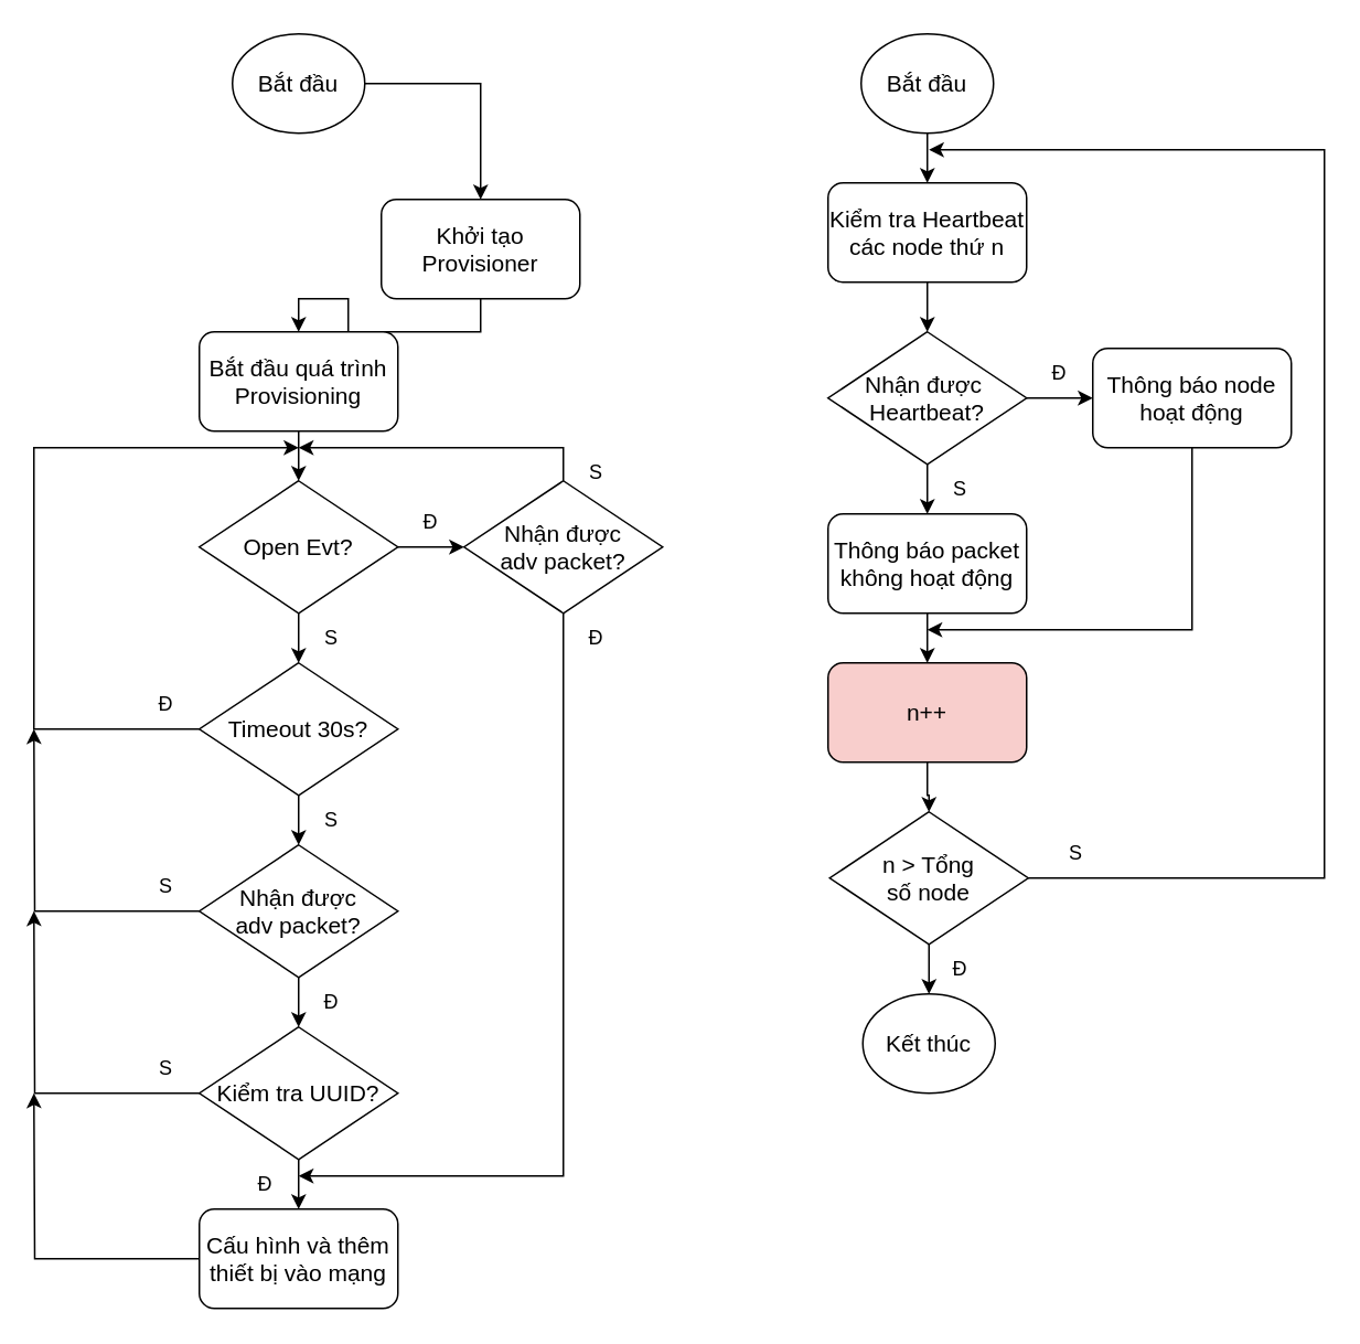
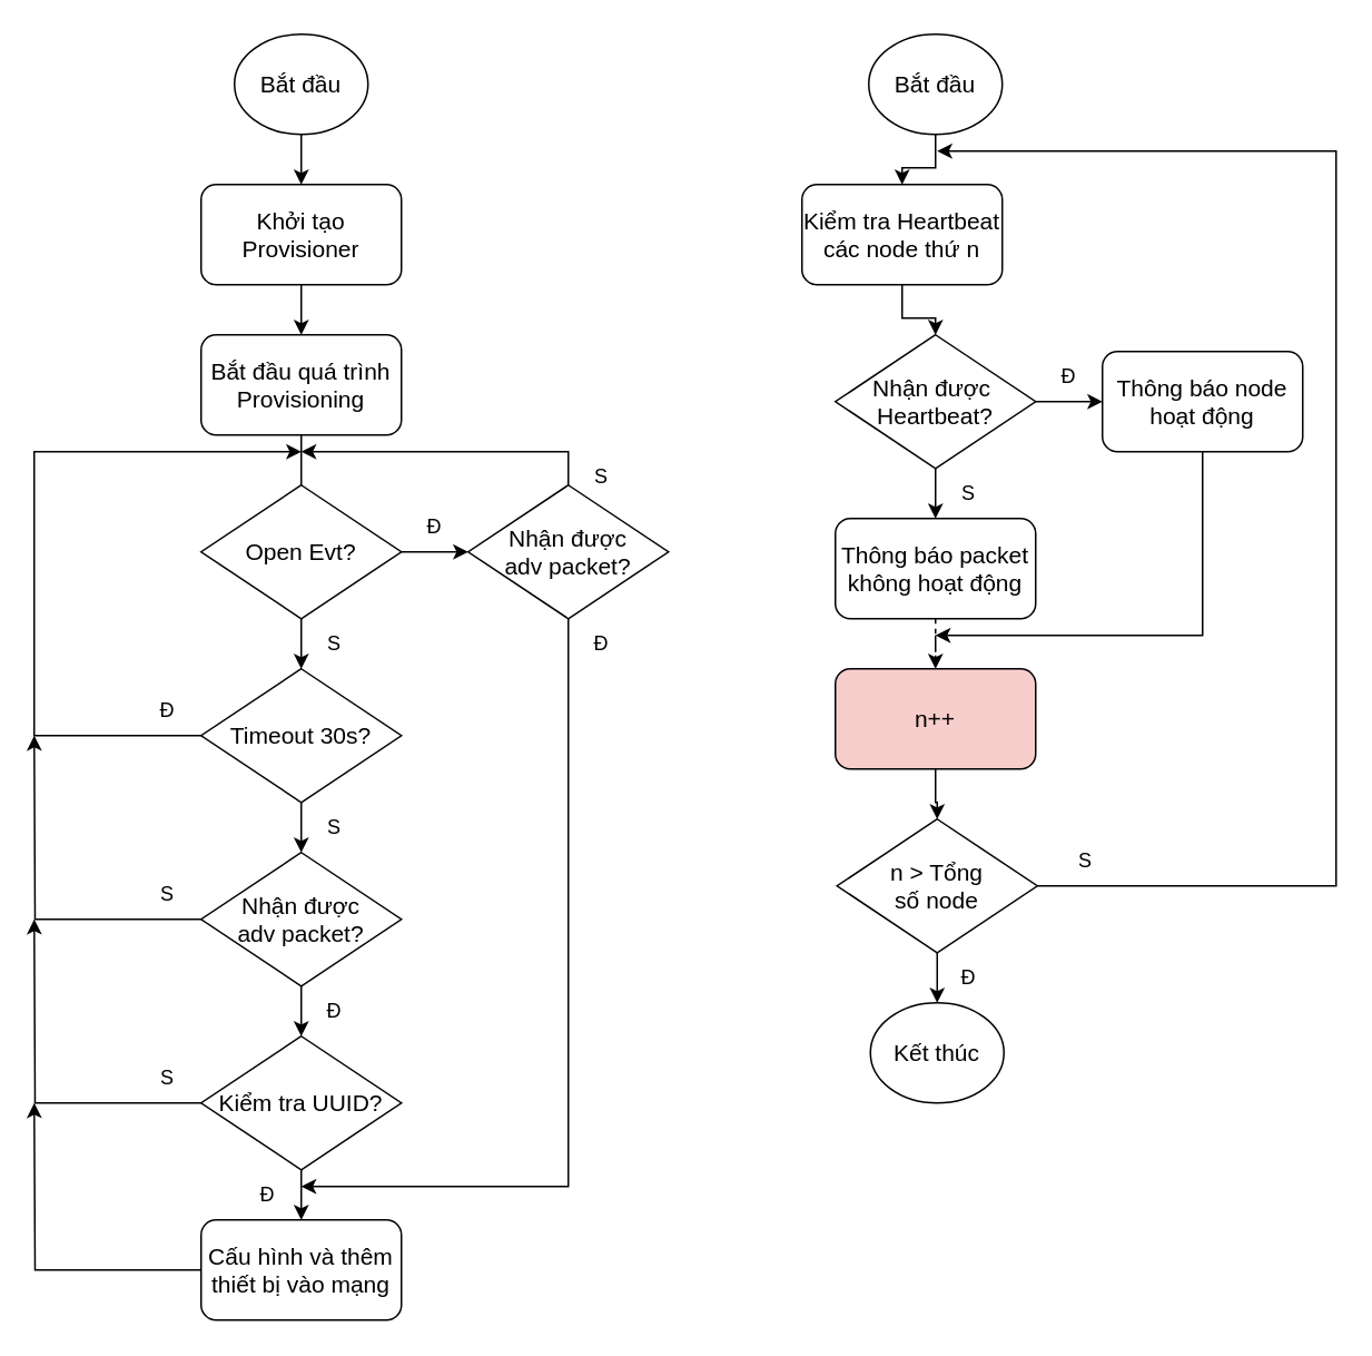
- <mxCell id="38" value="&lt;font style=&quot;font-size: 14px;&quot;&gt;Kiểm tra Heartbeat&lt;br&gt;các node thứ n&lt;/font&gt;" style="rounded=1;whiteSpace=wrap;html=1;" vertex="1" parent="1"><mxGeometry x="500" y="110" width="120" height="60" as="geometry" /></mxCell>
+ <mxCell id="38" value="&lt;font style=&quot;font-size: 14px;&quot;&gt;Kiểm tra Heartbeat&lt;br&gt;các node thứ n&lt;/font&gt;" style="rounded=1;whiteSpace=wrap;html=1;" vertex="1" parent="1"><mxGeometry x="480" y="110" width="120" height="60" as="geometry" /></mxCell>
- <mxCell id="5" value="&lt;font style=&quot;font-size: 14px;&quot;&gt;Khởi tạo Provisioner&lt;/font&gt;" style="rounded=1;whiteSpace=wrap;html=1;" vertex="1" parent="1"><mxGeometry x="230" y="120" width="120" height="60" as="geometry" /></mxCell>
+ <mxCell id="5" value="&lt;font style=&quot;font-size: 14px;&quot;&gt;Khởi tạo Provisioner&lt;/font&gt;" style="rounded=1;whiteSpace=wrap;html=1;" vertex="1" parent="1"><mxGeometry x="120" y="110" width="120" height="60" as="geometry" /></mxCell>
- <mxCell id="6" value="" style="edgeStyle=orthogonalEdgeStyle;rounded=0;orthogonalLoop=1;jettySize=auto;html=1;" edge="1" parent="1" source="7" target="10"><mxGeometry relative="1" as="geometry" /></mxCell>
+ <mxCell id="6" value="" style="edgeStyle=orthogonalEdgeStyle;rounded=0;orthogonalLoop=1;jettySize=auto;html=1;endArrow=none;" edge="1" parent="1" source="7" target="10"><mxGeometry relative="1" as="geometry" /></mxCell>
- <mxCell id="42" value="" style="edgeStyle=orthogonalEdgeStyle;rounded=0;orthogonalLoop=1;jettySize=auto;html=1;" edge="1" parent="1" source="43" target="46"><mxGeometry relative="1" as="geometry" /></mxCell>
+ <mxCell id="42" value="" style="edgeStyle=orthogonalEdgeStyle;rounded=0;orthogonalLoop=1;jettySize=auto;html=1;dashed=1;" edge="1" parent="1" source="43" target="46"><mxGeometry relative="1" as="geometry" /></mxCell>
